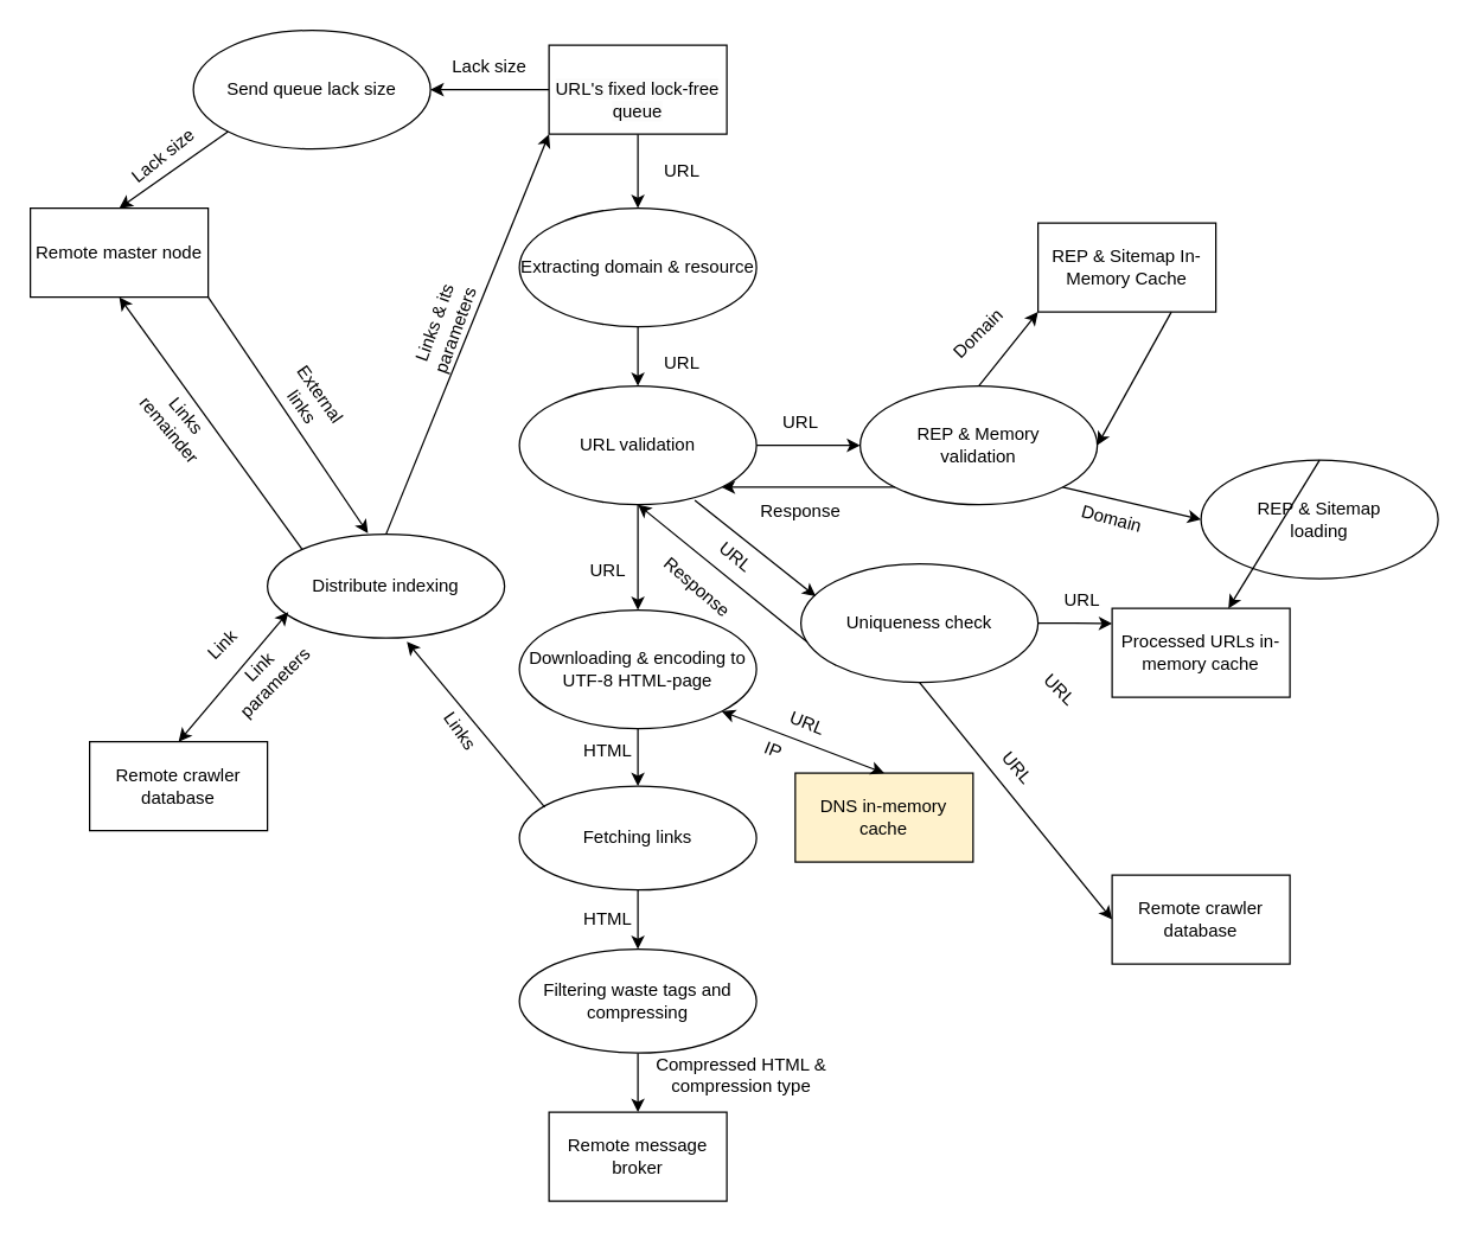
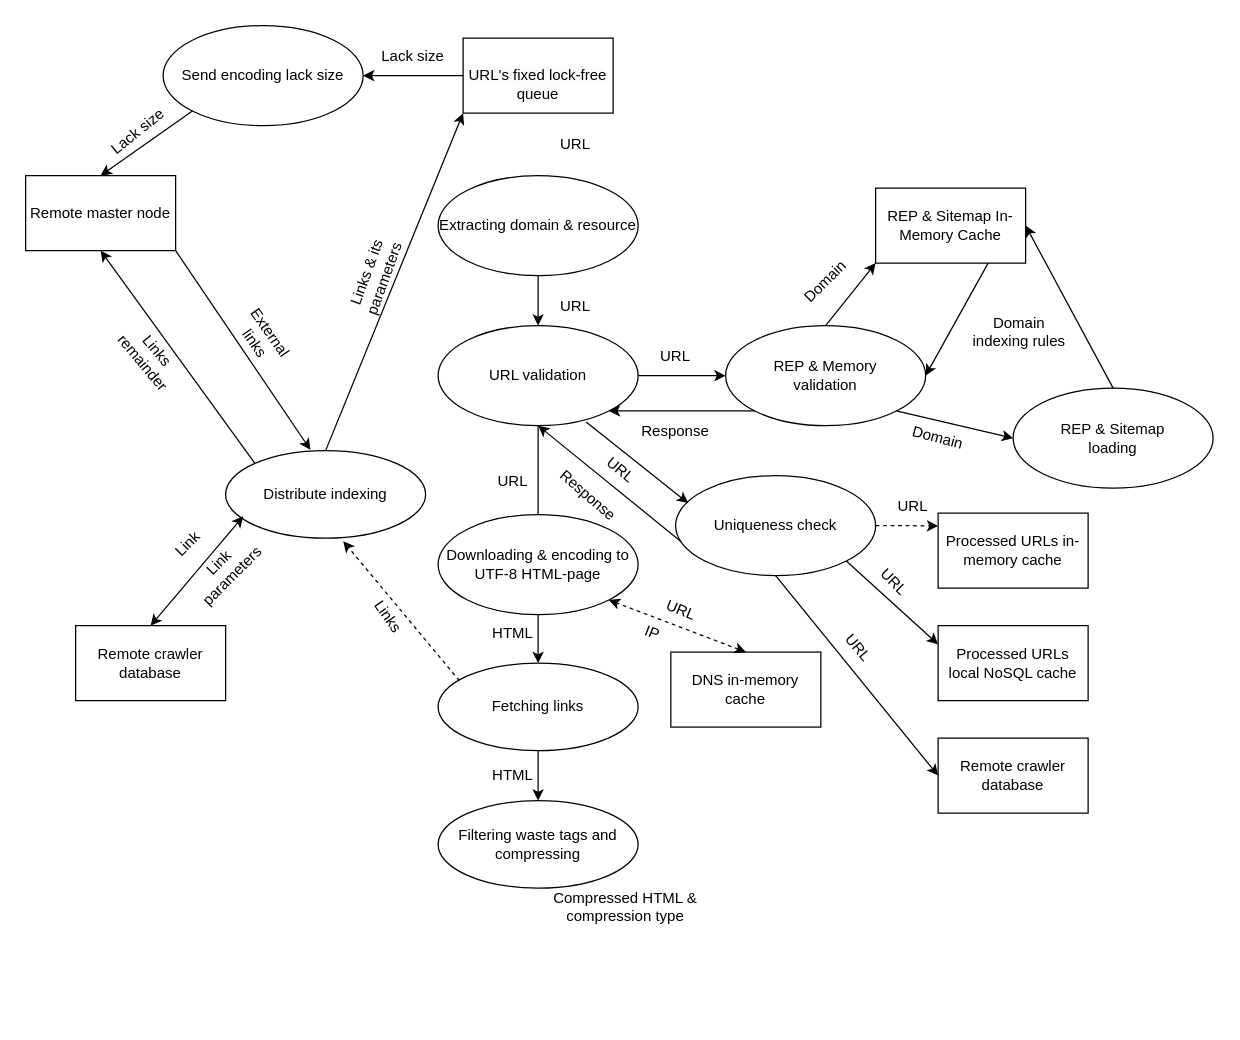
- <mxCell id="67" value="Send queue lack size" style="ellipse;whiteSpace=wrap;html=1;" vertex="1" parent="1"><mxGeometry x="130" y="20" width="160" height="80" as="geometry" /></mxCell>
+ <mxCell id="67" value="Send encoding lack size" style="ellipse;whiteSpace=wrap;html=1;" vertex="1" parent="1"><mxGeometry x="130" y="20" width="160" height="80" as="geometry" /></mxCell>
- <mxCell id="3" value="" style="endArrow=classic;html=1;rounded=0;entryX=0.5;entryY=0;entryDx=0;entryDy=0;exitX=0.5;exitY=1;exitDx=0;exitDy=0;" edge="1" parent="1" source="5" target="2"><mxGeometry width="50" height="50" relative="1" as="geometry"><mxPoint x="410" y="100" as="sourcePoint" /><mxPoint x="420" y="50" as="targetPoint" /></mxGeometry></mxCell>
+ <mxCell id="16" value="Domain indexing rules" style="text;html=1;strokeColor=none;fillColor=none;align=center;verticalAlign=middle;whiteSpace=wrap;rounded=0;" vertex="1" parent="1"><mxGeometry x="770" y="250" width="90" height="30" as="geometry" /></mxCell>
- <mxCell id="20" value="" style="endArrow=classic;html=1;rounded=0;exitX=0.5;exitY=0;exitDx=0;exitDy=0;" edge="1" parent="1" source="17" target="29"><mxGeometry width="50" height="50" relative="1" as="geometry"><mxPoint x="960" y="290" as="sourcePoint" /><mxPoint x="1010" y="240" as="targetPoint" /></mxGeometry></mxCell>
+ <mxCell id="20" value="" style="endArrow=classic;html=1;rounded=0;entryX=1;entryY=0.5;entryDx=0;entryDy=0;exitX=0.5;exitY=0;exitDx=0;exitDy=0;" edge="1" parent="1" source="17" target="8"><mxGeometry width="50" height="50" relative="1" as="geometry"><mxPoint x="960" y="290" as="sourcePoint" /><mxPoint x="1010" y="240" as="targetPoint" /></mxGeometry></mxCell>
- <mxCell id="37" value="" style="endArrow=classic;html=1;rounded=0;exitX=0.5;exitY=1;exitDx=0;exitDy=0;entryX=0.5;entryY=0;entryDx=0;entryDy=0;" edge="1" parent="1" source="7" target="38"><mxGeometry width="50" height="50" relative="1" as="geometry"><mxPoint x="390" y="510" as="sourcePoint" /><mxPoint x="430" y="420" as="targetPoint" /></mxGeometry></mxCell>
+ <mxCell id="37" value="" style="endArrow=none;html=1;rounded=0;exitX=0.5;exitY=1;exitDx=0;exitDy=0;entryX=0.5;entryY=0;entryDx=0;entryDy=0;" edge="1" parent="1" source="7" target="38"><mxGeometry width="50" height="50" relative="1" as="geometry"><mxPoint x="390" y="510" as="sourcePoint" /><mxPoint x="430" y="420" as="targetPoint" /></mxGeometry></mxCell>
- <mxCell id="32" style="edgeStyle=orthogonalEdgeStyle;rounded=0;orthogonalLoop=1;jettySize=auto;html=1;entryX=0;entryY=0.172;entryDx=0;entryDy=0;entryPerimeter=0;" edge="1" parent="1" source="26" target="29"><mxGeometry relative="1" as="geometry" /></mxCell>
+ <mxCell id="32" style="edgeStyle=orthogonalEdgeStyle;rounded=0;orthogonalLoop=1;jettySize=auto;html=1;entryX=0;entryY=0.172;entryDx=0;entryDy=0;entryPerimeter=0;dashed=1;" edge="1" parent="1" source="26" target="29"><mxGeometry relative="1" as="geometry" /></mxCell>
+ <mxCell id="23" style="rounded=0;orthogonalLoop=1;jettySize=auto;html=1;exitX=1;exitY=1;exitDx=0;exitDy=0;entryX=0;entryY=0.25;entryDx=0;entryDy=0;" edge="1" parent="1" source="26" target="30"><mxGeometry relative="1" as="geometry"><mxPoint x="676.667" y="540" as="targetPoint" /></mxGeometry></mxCell>
- <mxCell id="49" value="" style="endArrow=classic;html=1;rounded=0;exitX=0.107;exitY=0.203;exitDx=0;exitDy=0;entryX=0.588;entryY=1.035;entryDx=0;entryDy=0;exitPerimeter=0;entryPerimeter=0;" edge="1" parent="1" source="40" target="50"><mxGeometry width="50" height="50" relative="1" as="geometry"><mxPoint x="290" y="520" as="sourcePoint" /><mxPoint x="340" y="470" as="targetPoint" /></mxGeometry></mxCell>
+ <mxCell id="49" value="" style="endArrow=classic;html=1;rounded=0;exitX=0.107;exitY=0.203;exitDx=0;exitDy=0;entryX=0.588;entryY=1.035;entryDx=0;entryDy=0;exitPerimeter=0;entryPerimeter=0;dashed=1;" edge="1" parent="1" source="40" target="50"><mxGeometry width="50" height="50" relative="1" as="geometry"><mxPoint x="290" y="520" as="sourcePoint" /><mxPoint x="340" y="470" as="targetPoint" /></mxGeometry></mxCell>
- <mxCell id="64" value="" style="endArrow=classic;startArrow=classic;html=1;rounded=0;entryX=1;entryY=1;entryDx=0;entryDy=0;exitX=0.5;exitY=0;exitDx=0;exitDy=0;" edge="1" parent="1" source="63" target="38"><mxGeometry width="50" height="50" relative="1" as="geometry"><mxPoint y="660" as="sourcePoint" x="270" /><mxPoint x="320" y="610" as="targetPoint" /></mxGeometry></mxCell>
+ <mxCell id="64" value="" style="endArrow=classic;startArrow=classic;html=1;rounded=0;entryX=1;entryY=1;entryDx=0;entryDy=0;exitX=0.5;exitY=0;exitDx=0;exitDy=0;dashed=1;" edge="1" parent="1" source="63" target="38"><mxGeometry width="50" height="50" relative="1" as="geometry"><mxPoint y="660" as="sourcePoint" x="270" /><mxPoint x="320" y="610" as="targetPoint" /></mxGeometry></mxCell>
+ <mxCell id="30" value="Processed URLs local NoSQL cache" style="rounded=0;whiteSpace=wrap;html=1;" vertex="1" parent="1"><mxGeometry x="750" y="500" width="120" height="60" as="geometry" /></mxCell>
- <mxCell id="63" value="DNS in-memory cache" style="rounded=0;whiteSpace=wrap;html=1;fillColor=#fff2cc;" vertex="1" parent="1"><mxGeometry x="536.17" y="521.17" width="120" height="60" as="geometry" /></mxCell>
+ <mxCell id="63" value="DNS in-memory cache" style="rounded=0;whiteSpace=wrap;html=1;" vertex="1" parent="1"><mxGeometry x="536.17" y="521.17" width="120" height="60" as="geometry" /></mxCell>
- <mxCell id="45" style="edgeStyle=orthogonalEdgeStyle;rounded=0;orthogonalLoop=1;jettySize=auto;html=1;exitX=0.5;exitY=1;exitDx=0;exitDy=0;" edge="1" parent="1" source="46" target="47"><mxGeometry relative="1" as="geometry" /></mxCell>
- <mxCell id="47" value="Remote message broker" style="rounded=0;whiteSpace=wrap;html=1;" vertex="1" parent="1"><mxGeometry x="370" y="750" width="120" height="60" as="geometry" /></mxCell>
